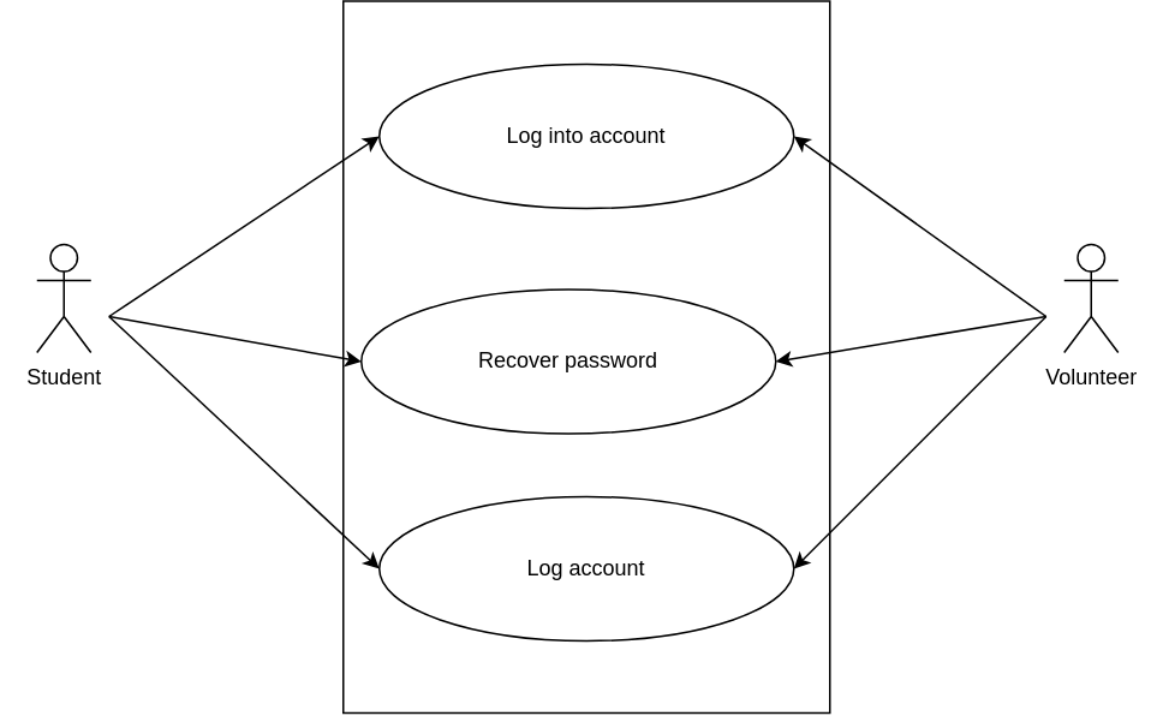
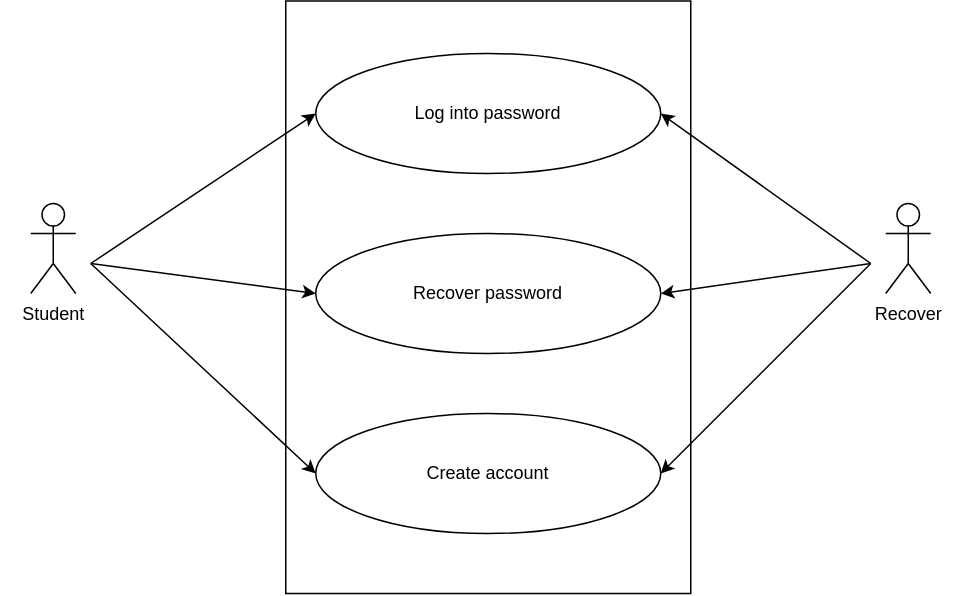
- <mxCell id="5" value="Log into account" style="ellipse;whiteSpace=wrap;html=1;" parent="1" vertex="1"><mxGeometry x="210" y="20" width="230" height="80" as="geometry" /></mxCell>
+ <mxCell id="5" value="Log into password" style="ellipse;whiteSpace=wrap;html=1;" parent="1" vertex="1"><mxGeometry x="210" y="20" width="230" height="80" as="geometry" /></mxCell>
- <mxCell id="6" value="Recover password" style="ellipse;whiteSpace=wrap;html=1;" parent="1" vertex="1"><mxGeometry x="200" y="145" width="230" height="80" as="geometry" /></mxCell>
+ <mxCell id="6" value="Recover password" style="ellipse;whiteSpace=wrap;html=1;" parent="1" vertex="1"><mxGeometry x="210" y="140" width="230" height="80" as="geometry" /></mxCell>
- <mxCell id="3" value="Volunteer" style="shape=umlActor;verticalLabelPosition=bottom;verticalAlign=top;html=1;" parent="1" vertex="1"><mxGeometry x="590" y="120" width="30" height="60" as="geometry" /></mxCell>
+ <mxCell id="3" value="Recover" style="shape=umlActor;verticalLabelPosition=bottom;verticalAlign=top;html=1;" parent="1" vertex="1"><mxGeometry x="590" y="120" width="30" height="60" as="geometry" /></mxCell>
- <mxCell id="7" value="Log account" style="ellipse;whiteSpace=wrap;html=1;" parent="1" vertex="1"><mxGeometry x="210" y="260" width="230" height="80" as="geometry" /></mxCell>
+ <mxCell id="7" value="Create account" style="ellipse;whiteSpace=wrap;html=1;" parent="1" vertex="1"><mxGeometry x="210" y="260" width="230" height="80" as="geometry" /></mxCell>
